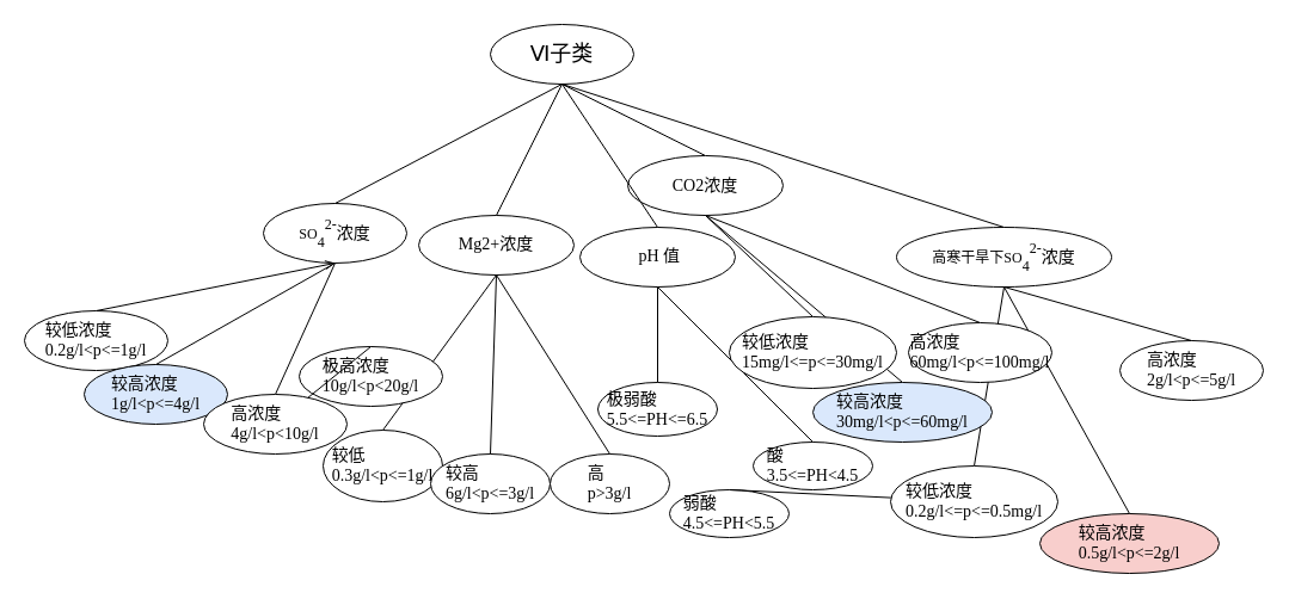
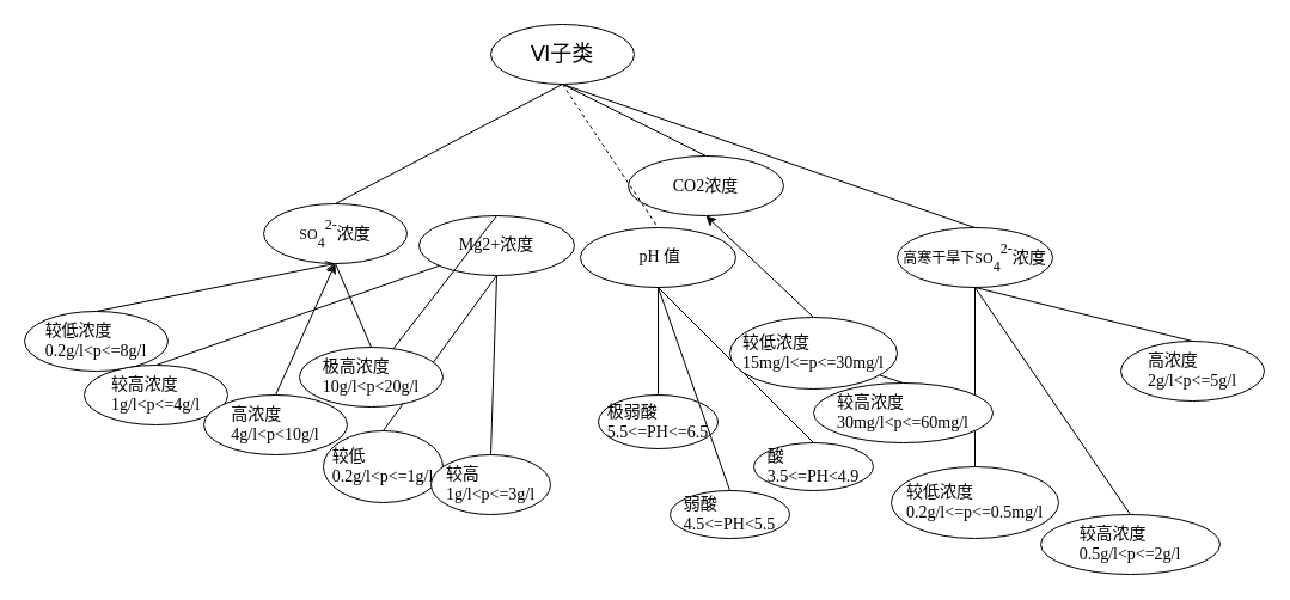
- <mxCell id="20" value="" style="endArrow=none;html=1;entryX=0.5;entryY=1;entryDx=0;entryDy=0;exitX=0.5;exitY=0;exitDx=0;exitDy=0;" parent="1" source="15" target="2" edge="1"><mxGeometry width="50" height="50" relative="1" as="geometry"><mxPoint x="270" y="430" as="sourcePoint" /><mxPoint x="320" y="380" as="targetPoint" /></mxGeometry></mxCell>
+ <mxCell id="20" value="" style="endArrow=none;html=1;exitX=0.5;exitY=0;exitDx=0;exitDy=0;" parent="1" source="15" target="28" edge="1"><mxGeometry width="50" height="50" relative="1" as="geometry"><mxPoint x="270" y="430" as="sourcePoint" /><mxPoint x="320" y="380" as="targetPoint" /></mxGeometry></mxCell>
- <mxCell id="23" value="" style="endArrow=none;html=1;exitX=0.5;exitY=1;exitDx=0;exitDy=0;entryX=0.5;entryY=0;entryDx=0;entryDy=0;" parent="1" source="2" target="22" edge="1"><mxGeometry width="50" height="50" relative="1" as="geometry"><mxPoint x="500" y="140" as="sourcePoint" /><mxPoint x="550" y="90" as="targetPoint" /></mxGeometry></mxCell>
+ <mxCell id="23" value="" style="endArrow=none;html=1;exitX=0.5;exitY=1;exitDx=0;exitDy=0;entryX=0.5;entryY=0;entryDx=0;entryDy=0;dashed=1;" parent="1" source="2" target="22" edge="1"><mxGeometry width="50" height="50" relative="1" as="geometry"><mxPoint x="500" y="140" as="sourcePoint" /><mxPoint x="550" y="90" as="targetPoint" /></mxGeometry></mxCell>
- <mxCell id="12" value="" style="endArrow=none;html=1;fontSize=14;entryX=0.5;entryY=1;entryDx=0;entryDy=0;exitX=0.5;exitY=0;exitDx=0;exitDy=0;" parent="1" source="41" target="11" edge="1"><mxGeometry width="50" height="50" relative="1" as="geometry"><mxPoint x="360" y="280" as="sourcePoint" /><mxPoint x="410" y="230" as="targetPoint" /></mxGeometry></mxCell>
+ <mxCell id="12" value="" style="endArrow=classic;html=1;fontSize=14;entryX=0.5;entryY=1;entryDx=0;entryDy=0;exitX=0.5;exitY=0;exitDx=0;exitDy=0;" parent="1" source="41" target="11" edge="1"><mxGeometry width="50" height="50" relative="1" as="geometry"><mxPoint x="360" y="280" as="sourcePoint" /><mxPoint x="410" y="230" as="targetPoint" /></mxGeometry></mxCell>
- <mxCell id="34" value="&lt;p class=&quot;MsoNormal&quot; style=&quot;margin: 0pt 0pt 0.0pt ; text-align: justify ; font-family: &amp;#34;times new roman&amp;#34;&quot;&gt;&lt;/p&gt;&lt;div style=&quot;text-align: justify&quot;&gt;&lt;span style=&quot;font-family: &amp;#34;times new roman&amp;#34; ; font-size: 9pt&quot;&gt;&lt;font face=&quot;Times New Roman&quot;&gt;高寒干旱下SO&lt;/font&gt;&lt;/span&gt;&lt;sub style=&quot;font-family: &amp;#34;times new roman&amp;#34;&quot;&gt;&lt;span style=&quot;font-size: 9pt ; vertical-align: sub&quot;&gt;&lt;font face=&quot;Times New Roman&quot;&gt;4&lt;/font&gt;&lt;/span&gt;&lt;/sub&gt;&lt;sup style=&quot;font-family: &amp;#34;times new roman&amp;#34;&quot;&gt;&lt;span style=&quot;font-size: 9pt ; vertical-align: super&quot;&gt;&lt;font face=&quot;Times New Roman&quot;&gt;2-&lt;/font&gt;&lt;/span&gt;&lt;/sup&gt;&lt;span style=&quot;font-family: &amp;#34;times new roman&amp;#34; ; font-size: 14px&quot;&gt;浓度&lt;/span&gt;&lt;br&gt;&lt;/div&gt;" style="ellipse;whiteSpace=wrap;html=1;" vertex="1" parent="1"><mxGeometry x="750" y="190" width="180" height="50" as="geometry" /></mxCell>
+ <mxCell id="34" value="&lt;p class=&quot;MsoNormal&quot; style=&quot;margin: 0pt 0pt 0.0pt ; text-align: justify ; font-family: &amp;#34;times new roman&amp;#34;&quot;&gt;&lt;/p&gt;&lt;div style=&quot;text-align: justify&quot;&gt;&lt;span style=&quot;font-family: &amp;#34;times new roman&amp;#34; ; font-size: 9pt&quot;&gt;&lt;font face=&quot;Times New Roman&quot;&gt;高寒干旱下SO&lt;/font&gt;&lt;/span&gt;&lt;sub style=&quot;font-family: &amp;#34;times new roman&amp;#34;&quot;&gt;&lt;span style=&quot;font-size: 9pt ; vertical-align: sub&quot;&gt;&lt;font face=&quot;Times New Roman&quot;&gt;4&lt;/font&gt;&lt;/span&gt;&lt;/sub&gt;&lt;sup style=&quot;font-family: &amp;#34;times new roman&amp;#34;&quot;&gt;&lt;span style=&quot;font-size: 9pt ; vertical-align: super&quot;&gt;&lt;font face=&quot;Times New Roman&quot;&gt;2-&lt;/font&gt;&lt;/span&gt;&lt;/sup&gt;&lt;span style=&quot;font-family: &amp;#34;times new roman&amp;#34; ; font-size: 14px&quot;&gt;浓度&lt;/span&gt;&lt;br&gt;&lt;/div&gt;" style="ellipse;whiteSpace=wrap;html=1;" vertex="1" parent="1"><mxGeometry x="750" y="190" width="130" height="50" as="geometry" /></mxCell>
- <mxCell id="9" value="" style="endArrow=none;html=1;fontSize=14;entryX=0.5;entryY=1;entryDx=0;entryDy=0;exitX=0.5;exitY=0;exitDx=0;exitDy=0;" parent="1" source="21" target="3" edge="1"><mxGeometry width="50" height="50" relative="1" as="geometry"><mxPoint x="310" y="200" as="sourcePoint" /><mxPoint x="360" y="150" as="targetPoint" /></mxGeometry></mxCell>
+ <mxCell id="9" value="" style="endArrow=classic;html=1;fontSize=14;entryX=0.5;entryY=1;entryDx=0;entryDy=0;exitX=0.5;exitY=0;exitDx=0;exitDy=0;" parent="1" source="21" target="3" edge="1"><mxGeometry width="50" height="50" relative="1" as="geometry"><mxPoint x="310" y="200" as="sourcePoint" /><mxPoint x="360" y="150" as="targetPoint" /></mxGeometry></mxCell>
- <mxCell id="14" value="" style="endArrow=none;html=1;fontSize=14;entryX=0.5;entryY=1;entryDx=0;entryDy=0;exitX=0.5;exitY=0;exitDx=0;exitDy=0;" parent="1" source="42" target="11" edge="1"><mxGeometry width="50" height="50" relative="1" as="geometry"><mxPoint x="460" y="270" as="sourcePoint" /><mxPoint x="510" y="220" as="targetPoint" /></mxGeometry></mxCell>
- <mxCell id="13" value="" style="endArrow=none;html=1;fontSize=14;entryX=0.5;entryY=1;entryDx=0;entryDy=0;exitX=0.5;exitY=0;exitDx=0;exitDy=0;" parent="1" source="44" target="11" edge="1"><mxGeometry width="50" height="50" relative="1" as="geometry"><mxPoint x="420" y="300" as="sourcePoint" /><mxPoint x="470" y="250" as="targetPoint" /></mxGeometry></mxCell>
+ <mxCell id="13" value="" style="endArrow=none;html=1;fontSize=14;exitX=0.5;exitY=0;exitDx=0;exitDy=0;" parent="1" source="44" target="41" edge="1"><mxGeometry width="50" height="50" relative="1" as="geometry"><mxPoint x="420" y="300" as="sourcePoint" /><mxPoint x="470" y="250" as="targetPoint" /></mxGeometry></mxCell>
- <mxCell id="8" value="" style="endArrow=none;html=1;fontSize=14;entryX=0.5;entryY=1;entryDx=0;entryDy=0;exitX=0.5;exitY=0;exitDx=0;exitDy=0;" parent="1" source="6" target="3" edge="1"><mxGeometry width="50" height="50" relative="1" as="geometry"><mxPoint x="270" y="230" as="sourcePoint" /><mxPoint x="320" y="180" as="targetPoint" /></mxGeometry></mxCell>
+ <mxCell id="8" value="" style="endArrow=none;html=1;fontSize=14;exitX=0.5;exitY=0;exitDx=0;exitDy=0;" parent="1" source="6" target="15" edge="1"><mxGeometry width="50" height="50" relative="1" as="geometry"><mxPoint x="270" y="230" as="sourcePoint" /><mxPoint x="320" y="180" as="targetPoint" /></mxGeometry></mxCell>
- <mxCell id="5" value="&lt;p class=&quot;MsoNormal&quot; style=&quot;margin: 0pt 0pt 0.0pt ; text-align: justify ; font-family: &amp;#34;times new roman&amp;#34;&quot;&gt;&lt;span style=&quot;font-size: 14px&quot;&gt;较低浓度&lt;/span&gt;&lt;/p&gt;&lt;p class=&quot;MsoNormal&quot; style=&quot;margin: 0pt 0pt 0.0pt ; text-align: justify ; font-family: &amp;#34;times new roman&amp;#34;&quot;&gt;&lt;span style=&quot;font-size: 14px&quot;&gt;0.2g/l&amp;lt;p&amp;lt;=1g/l&lt;/span&gt;&lt;/p&gt;" style="ellipse;whiteSpace=wrap;html=1;" parent="1" vertex="1"><mxGeometry x="20" y="260" width="120" height="50" as="geometry" /></mxCell>
+ <mxCell id="5" value="&lt;p class=&quot;MsoNormal&quot; style=&quot;margin: 0pt 0pt 0.0pt ; text-align: justify ; font-family: &amp;#34;times new roman&amp;#34;&quot;&gt;&lt;span style=&quot;font-size: 14px&quot;&gt;较低浓度&lt;/span&gt;&lt;/p&gt;&lt;p class=&quot;MsoNormal&quot; style=&quot;margin: 0pt 0pt 0.0pt ; text-align: justify ; font-family: &amp;#34;times new roman&amp;#34;&quot;&gt;&lt;span style=&quot;font-size: 14px&quot;&gt;0.2g/l&amp;lt;p&amp;lt;=8g/l&lt;/span&gt;&lt;/p&gt;" style="ellipse;whiteSpace=wrap;html=1;" parent="1" vertex="1"><mxGeometry x="20" y="260" width="120" height="50" as="geometry" /></mxCell>
- <mxCell id="42" value="&lt;p class=&quot;MsoNormal&quot; style=&quot;margin: 0pt 0pt 0.0pt ; text-align: justify ; font-family: &amp;#34;times new roman&amp;#34;&quot;&gt;&lt;span style=&quot;font-size: 14px&quot;&gt;高浓度&lt;/span&gt;&lt;/p&gt;&lt;p class=&quot;MsoNormal&quot; style=&quot;margin: 0pt 0pt 0.0pt ; text-align: justify ; font-family: &amp;#34;times new roman&amp;#34;&quot;&gt;&lt;span style=&quot;font-size: 14px&quot;&gt;60mg/l&amp;lt;p&amp;lt;=100mg/l&lt;/span&gt;&lt;/p&gt;" style="ellipse;whiteSpace=wrap;html=1;" parent="1" vertex="1"><mxGeometry x="760" y="270" width="120" height="50" as="geometry" /></mxCell>
- <mxCell id="31" value="" style="endArrow=none;html=1;fontSize=18;entryX=0.5;entryY=1;entryDx=0;entryDy=0;exitX=0.5;exitY=0;exitDx=0;exitDy=0;" parent="1" source="30" target="15" edge="1"><mxGeometry width="50" height="50" relative="1" as="geometry"><mxPoint x="470" y="280" as="sourcePoint" /><mxPoint x="520" y="230" as="targetPoint" /></mxGeometry></mxCell>
- <mxCell id="29" value="" style="endArrow=none;html=1;fontSize=18;exitX=0.5;exitY=0;exitDx=0;exitDy=0;" parent="1" source="28" target="21" edge="1"><mxGeometry width="50" height="50" relative="1" as="geometry"><mxPoint x="70" y="160" as="sourcePoint" /><mxPoint x="120" y="110" as="targetPoint" /></mxGeometry></mxCell>
+ <mxCell id="29" value="" style="endArrow=none;html=1;fontSize=18;entryX=0.5;entryY=1;entryDx=0;entryDy=0;exitX=0.5;exitY=0;exitDx=0;exitDy=0;" parent="1" source="28" target="3" edge="1"><mxGeometry width="50" height="50" relative="1" as="geometry"><mxPoint x="70" y="160" as="sourcePoint" /><mxPoint x="120" y="110" as="targetPoint" /></mxGeometry></mxCell>
- <mxCell id="6" value="&lt;p class=&quot;MsoNormal&quot; style=&quot;margin: 0pt 0pt 0.0pt ; text-align: justify ; font-family: &amp;#34;times new roman&amp;#34;&quot;&gt;&lt;span style=&quot;font-size: 14px&quot;&gt;较高浓度&lt;/span&gt;&lt;/p&gt;&lt;p class=&quot;MsoNormal&quot; style=&quot;margin: 0pt 0pt 0.0pt ; text-align: justify ; font-family: &amp;#34;times new roman&amp;#34;&quot;&gt;&lt;span style=&quot;font-size: 14px&quot;&gt;1g/l&amp;lt;p&amp;lt;=4g/l&lt;/span&gt;&lt;/p&gt;" style="ellipse;whiteSpace=wrap;html=1;fillColor=#dae8fc;" parent="1" vertex="1"><mxGeometry x="70" y="305" width="120" height="50" as="geometry" /></mxCell>
+ <mxCell id="6" value="&lt;p class=&quot;MsoNormal&quot; style=&quot;margin: 0pt 0pt 0.0pt ; text-align: justify ; font-family: &amp;#34;times new roman&amp;#34;&quot;&gt;&lt;span style=&quot;font-size: 14px&quot;&gt;较高浓度&lt;/span&gt;&lt;/p&gt;&lt;p class=&quot;MsoNormal&quot; style=&quot;margin: 0pt 0pt 0.0pt ; text-align: justify ; font-family: &amp;#34;times new roman&amp;#34;&quot;&gt;&lt;span style=&quot;font-size: 14px&quot;&gt;1g/l&amp;lt;p&amp;lt;=4g/l&lt;/span&gt;&lt;/p&gt;" style="ellipse;whiteSpace=wrap;html=1;" parent="1" vertex="1"><mxGeometry x="70" y="305" width="120" height="50" as="geometry" /></mxCell>
- <mxCell id="24" value="&lt;p class=&quot;MsoNormal&quot; style=&quot;margin: 0pt 0pt 0.0pt ; text-align: justify ; font-family: &amp;#34;times new roman&amp;#34;&quot;&gt;&lt;span style=&quot;font-size: 14px&quot;&gt;极弱酸&lt;/span&gt;&lt;/p&gt;&lt;p class=&quot;MsoNormal&quot; style=&quot;margin: 0pt 0pt 0.0pt ; text-align: justify&quot;&gt;&lt;font face=&quot;times new roman&quot;&gt;&lt;span style=&quot;font-size: 14px&quot;&gt;5.5&amp;lt;=PH&amp;lt;=6.5&lt;/span&gt;&lt;/font&gt;&lt;/p&gt;" style="ellipse;whiteSpace=wrap;html=1;" parent="1" vertex="1"><mxGeometry x="500" y="320" width="100" height="45" as="geometry" /></mxCell>
+ <mxCell id="24" value="&lt;p class=&quot;MsoNormal&quot; style=&quot;margin: 0pt 0pt 0.0pt ; text-align: justify ; font-family: &amp;#34;times new roman&amp;#34;&quot;&gt;&lt;span style=&quot;font-size: 14px&quot;&gt;极弱酸&lt;/span&gt;&lt;/p&gt;&lt;p class=&quot;MsoNormal&quot; style=&quot;margin: 0pt 0pt 0.0pt ; text-align: justify&quot;&gt;&lt;font face=&quot;times new roman&quot;&gt;&lt;span style=&quot;font-size: 14px&quot;&gt;5.5&amp;lt;=PH&amp;lt;=6.5&lt;/span&gt;&lt;/font&gt;&lt;/p&gt;" style="ellipse;whiteSpace=wrap;html=1;" parent="1" vertex="1"><mxGeometry x="500" y="330" width="100" height="45" as="geometry" /></mxCell>
- <mxCell id="44" value="&lt;p class=&quot;MsoNormal&quot; style=&quot;margin: 0pt 0pt 0.0pt ; text-align: justify ; font-family: &amp;#34;times new roman&amp;#34;&quot;&gt;&lt;span style=&quot;font-size: 14px&quot;&gt;较高浓度&lt;/span&gt;&lt;/p&gt;&lt;p class=&quot;MsoNormal&quot; style=&quot;margin: 0pt 0pt 0.0pt ; text-align: justify ; font-family: &amp;#34;times new roman&amp;#34;&quot;&gt;&lt;span style=&quot;font-size: 14px&quot;&gt;30mg/l&amp;lt;p&amp;lt;=60mg/l&lt;/span&gt;&lt;/p&gt;" style="ellipse;whiteSpace=wrap;html=1;fillColor=#dae8fc;" parent="1" vertex="1"><mxGeometry x="680" y="320" width="150" height="50" as="geometry" /></mxCell>
+ <mxCell id="44" value="&lt;p class=&quot;MsoNormal&quot; style=&quot;margin: 0pt 0pt 0.0pt ; text-align: justify ; font-family: &amp;#34;times new roman&amp;#34;&quot;&gt;&lt;span style=&quot;font-size: 14px&quot;&gt;较高浓度&lt;/span&gt;&lt;/p&gt;&lt;p class=&quot;MsoNormal&quot; style=&quot;margin: 0pt 0pt 0.0pt ; text-align: justify ; font-family: &amp;#34;times new roman&amp;#34;&quot;&gt;&lt;span style=&quot;font-size: 14px&quot;&gt;30mg/l&amp;lt;p&amp;lt;=60mg/l&lt;/span&gt;&lt;/p&gt;" style="ellipse;whiteSpace=wrap;html=1;" parent="1" vertex="1"><mxGeometry x="680" y="320" width="150" height="50" as="geometry" /></mxCell>
- <mxCell id="16" value="&lt;p class=&quot;MsoNormal&quot; style=&quot;margin: 0pt 0pt 0.0pt ; text-align: justify ; font-family: &amp;#34;times new roman&amp;#34;&quot;&gt;&lt;span style=&quot;font-size: 14px&quot;&gt;较低&lt;/span&gt;&lt;/p&gt;&lt;p class=&quot;MsoNormal&quot; style=&quot;margin: 0pt 0pt 0.0pt ; text-align: justify ; font-family: &amp;#34;times new roman&amp;#34;&quot;&gt;&lt;span style=&quot;font-size: 14px&quot;&gt;0.3g/l&amp;lt;p&amp;lt;=1g/l&lt;/span&gt;&lt;/p&gt;" style="ellipse;whiteSpace=wrap;html=1;" parent="1" vertex="1"><mxGeometry x="270" y="360" width="100" height="60" as="geometry" /></mxCell>
+ <mxCell id="16" value="&lt;p class=&quot;MsoNormal&quot; style=&quot;margin: 0pt 0pt 0.0pt ; text-align: justify ; font-family: &amp;#34;times new roman&amp;#34;&quot;&gt;&lt;span style=&quot;font-size: 14px&quot;&gt;较低&lt;/span&gt;&lt;/p&gt;&lt;p class=&quot;MsoNormal&quot; style=&quot;margin: 0pt 0pt 0.0pt ; text-align: justify ; font-family: &amp;#34;times new roman&amp;#34;&quot;&gt;&lt;span style=&quot;font-size: 14px&quot;&gt;0.2g/l&amp;lt;p&amp;lt;=1g/l&lt;/span&gt;&lt;/p&gt;" style="ellipse;whiteSpace=wrap;html=1;" parent="1" vertex="1"><mxGeometry x="270" y="360" width="100" height="60" as="geometry" /></mxCell>
- <mxCell id="32" value="&lt;p class=&quot;MsoNormal&quot; style=&quot;margin: 0pt 0pt 0.0pt ; text-align: justify ; font-family: &amp;#34;times new roman&amp;#34;&quot;&gt;&lt;span style=&quot;font-size: 14px&quot;&gt;酸&lt;/span&gt;&lt;/p&gt;&lt;p class=&quot;MsoNormal&quot; style=&quot;margin: 0pt 0pt 0.0pt ; text-align: justify&quot;&gt;&lt;font face=&quot;times new roman&quot;&gt;&lt;span style=&quot;font-size: 14px&quot;&gt;3.5&amp;lt;=PH&amp;lt;4.5&lt;/span&gt;&lt;/font&gt;&lt;/p&gt;" style="ellipse;whiteSpace=wrap;html=1;" parent="1" vertex="1"><mxGeometry x="630" y="370" width="100" height="40" as="geometry" /></mxCell>
+ <mxCell id="32" value="&lt;p class=&quot;MsoNormal&quot; style=&quot;margin: 0pt 0pt 0.0pt ; text-align: justify ; font-family: &amp;#34;times new roman&amp;#34;&quot;&gt;&lt;span style=&quot;font-size: 14px&quot;&gt;酸&lt;/span&gt;&lt;/p&gt;&lt;p class=&quot;MsoNormal&quot; style=&quot;margin: 0pt 0pt 0.0pt ; text-align: justify&quot;&gt;&lt;font face=&quot;times new roman&quot;&gt;&lt;span style=&quot;font-size: 14px&quot;&gt;3.5&amp;lt;=PH&amp;lt;4.9&lt;/span&gt;&lt;/font&gt;&lt;/p&gt;" style="ellipse;whiteSpace=wrap;html=1;" parent="1" vertex="1"><mxGeometry x="630" y="370" width="100" height="40" as="geometry" /></mxCell>
- <mxCell id="17" value="&lt;p class=&quot;MsoNormal&quot; style=&quot;margin: 0pt 0pt 0.0pt ; text-align: justify ; font-family: &amp;#34;times new roman&amp;#34;&quot;&gt;&lt;span style=&quot;font-size: 14px&quot;&gt;较高&lt;/span&gt;&lt;/p&gt;&lt;p class=&quot;MsoNormal&quot; style=&quot;margin: 0pt 0pt 0.0pt ; text-align: justify ; font-family: &amp;#34;times new roman&amp;#34;&quot;&gt;&lt;span style=&quot;font-size: 14px&quot;&gt;6g/l&amp;lt;p&amp;lt;=3g/l&lt;/span&gt;&lt;/p&gt;" style="ellipse;whiteSpace=wrap;html=1;" parent="1" vertex="1"><mxGeometry x="360" y="380" width="100" height="50" as="geometry" /></mxCell>
+ <mxCell id="17" value="&lt;p class=&quot;MsoNormal&quot; style=&quot;margin: 0pt 0pt 0.0pt ; text-align: justify ; font-family: &amp;#34;times new roman&amp;#34;&quot;&gt;&lt;span style=&quot;font-size: 14px&quot;&gt;较高&lt;/span&gt;&lt;/p&gt;&lt;p class=&quot;MsoNormal&quot; style=&quot;margin: 0pt 0pt 0.0pt ; text-align: justify ; font-family: &amp;#34;times new roman&amp;#34;&quot;&gt;&lt;span style=&quot;font-size: 14px&quot;&gt;1g/l&amp;lt;p&amp;lt;=3g/l&lt;/span&gt;&lt;/p&gt;" style="ellipse;whiteSpace=wrap;html=1;" parent="1" vertex="1"><mxGeometry x="360" y="380" width="100" height="50" as="geometry" /></mxCell>
- <mxCell id="30" value="&lt;p class=&quot;MsoNormal&quot; style=&quot;margin: 0pt 0pt 0.0pt ; text-align: justify ; font-family: &amp;#34;times new roman&amp;#34;&quot;&gt;&lt;span style=&quot;font-size: 14px&quot;&gt;高&lt;/span&gt;&lt;/p&gt;&lt;p class=&quot;MsoNormal&quot; style=&quot;margin: 0pt 0pt 0.0pt ; text-align: justify ; font-family: &amp;#34;times new roman&amp;#34;&quot;&gt;&lt;span style=&quot;font-size: 14px&quot;&gt;p&amp;gt;3g/l&lt;/span&gt;&lt;/p&gt;" style="ellipse;whiteSpace=wrap;html=1;" parent="1" vertex="1"><mxGeometry x="460" y="380" width="100" height="50" as="geometry" /></mxCell>
- <mxCell id="27" value="" style="endArrow=none;html=1;exitX=0.5;exitY=0;exitDx=0;exitDy=0;" parent="1" source="25" target="40" edge="1"><mxGeometry width="50" height="50" relative="1" as="geometry"><mxPoint x="600" y="250" as="sourcePoint" /><mxPoint x="650" y="200" as="targetPoint" /></mxGeometry></mxCell>
+ <mxCell id="27" value="" style="endArrow=none;html=1;entryX=0.5;entryY=1;entryDx=0;entryDy=0;exitX=0.5;exitY=0;exitDx=0;exitDy=0;" parent="1" source="25" target="22" edge="1"><mxGeometry width="50" height="50" relative="1" as="geometry"><mxPoint x="600" y="250" as="sourcePoint" /><mxPoint x="650" y="200" as="targetPoint" /></mxGeometry></mxCell>
- <mxCell id="35" value="&lt;p class=&quot;MsoNormal&quot; style=&quot;margin: 0pt 0pt 0.0pt ; text-align: justify ; font-family: &amp;#34;times new roman&amp;#34;&quot;&gt;&lt;span style=&quot;font-size: 14px&quot;&gt;较高浓度&lt;/span&gt;&lt;/p&gt;&lt;p class=&quot;MsoNormal&quot; style=&quot;margin: 0pt 0pt 0.0pt ; text-align: justify ; font-family: &amp;#34;times new roman&amp;#34;&quot;&gt;&lt;span style=&quot;font-size: 14px&quot;&gt;0.5g/l&amp;lt;p&amp;lt;=2g/l&lt;/span&gt;&lt;/p&gt;" style="ellipse;whiteSpace=wrap;html=1;fillColor=#f8cecc;" vertex="1" parent="1"><mxGeometry x="870" y="430" width="150" height="50" as="geometry" /></mxCell>
+ <mxCell id="35" value="&lt;p class=&quot;MsoNormal&quot; style=&quot;margin: 0pt 0pt 0.0pt ; text-align: justify ; font-family: &amp;#34;times new roman&amp;#34;&quot;&gt;&lt;span style=&quot;font-size: 14px&quot;&gt;较高浓度&lt;/span&gt;&lt;/p&gt;&lt;p class=&quot;MsoNormal&quot; style=&quot;margin: 0pt 0pt 0.0pt ; text-align: justify ; font-family: &amp;#34;times new roman&amp;#34;&quot;&gt;&lt;span style=&quot;font-size: 14px&quot;&gt;0.5g/l&amp;lt;p&amp;lt;=2g/l&lt;/span&gt;&lt;/p&gt;" style="ellipse;whiteSpace=wrap;html=1;" vertex="1" parent="1"><mxGeometry x="870" y="430" width="150" height="50" as="geometry" /></mxCell>
